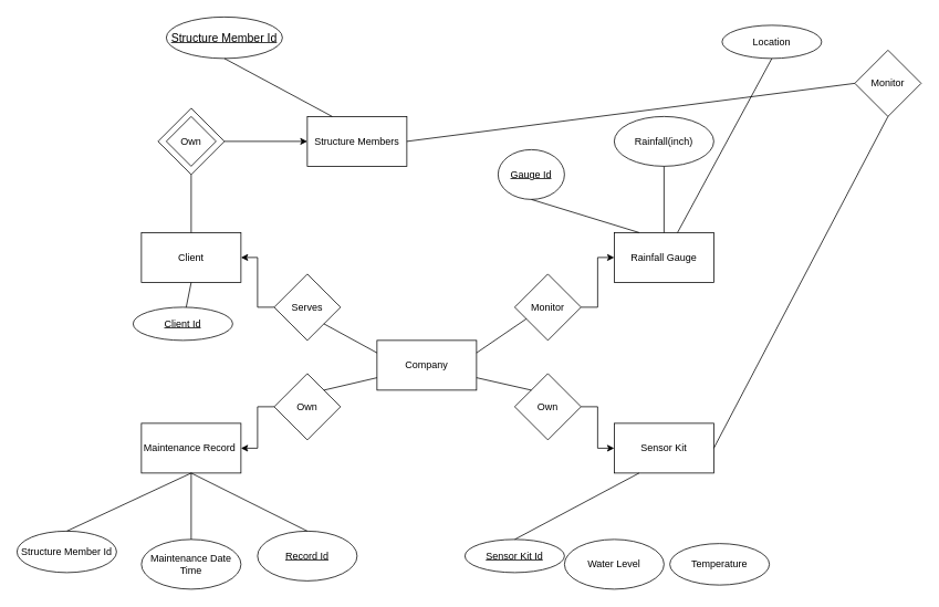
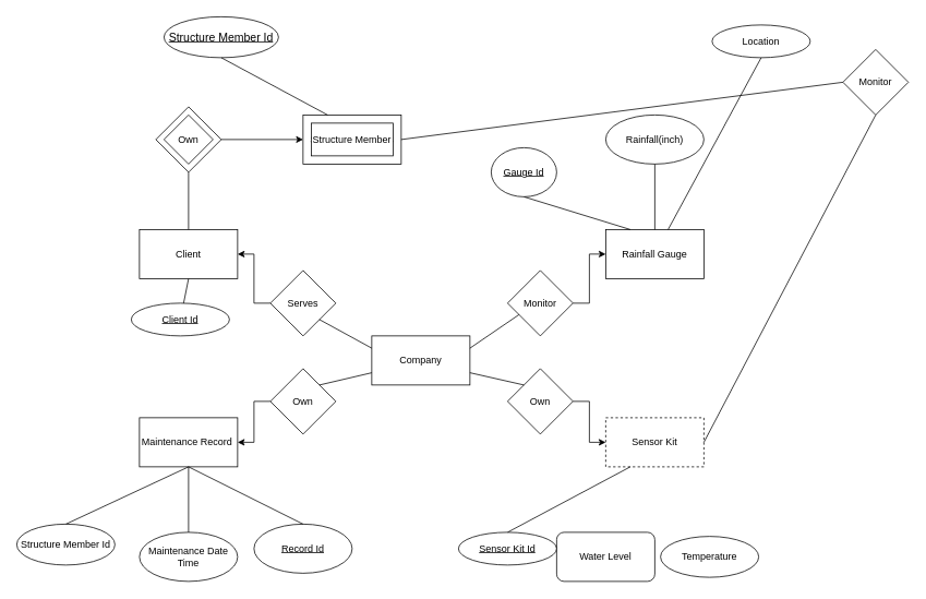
+ <mxCell id="47" value="Structure Member" style="rounded=0;whiteSpace=wrap;html=1;" vertex="1" parent="1"><mxGeometry x="380" y="150" width="100" height="40" as="geometry" /></mxCell>
- <mxCell id="6" value="Sensor Kit" style="rounded=0;whiteSpace=wrap;html=1;" vertex="1" parent="1"><mxGeometry x="740" y="510" width="120" height="60" as="geometry" /></mxCell>
+ <mxCell id="6" value="Sensor Kit" style="rounded=0;whiteSpace=wrap;html=1;dashed=1;" vertex="1" parent="1"><mxGeometry x="740" y="510" width="120" height="60" as="geometry" /></mxCell>
- <mxCell id="19" value="Water Level" style="ellipse;whiteSpace=wrap;html=1;rounded=0;" vertex="1" parent="1"><mxGeometry x="680" y="650" width="120" height="60" as="geometry" /></mxCell>
+ <mxCell id="19" value="Water Level" style="whiteSpace=wrap;html=1;rounded=1;" vertex="1" parent="1"><mxGeometry x="680" y="650" width="120" height="60" as="geometry" /></mxCell>
